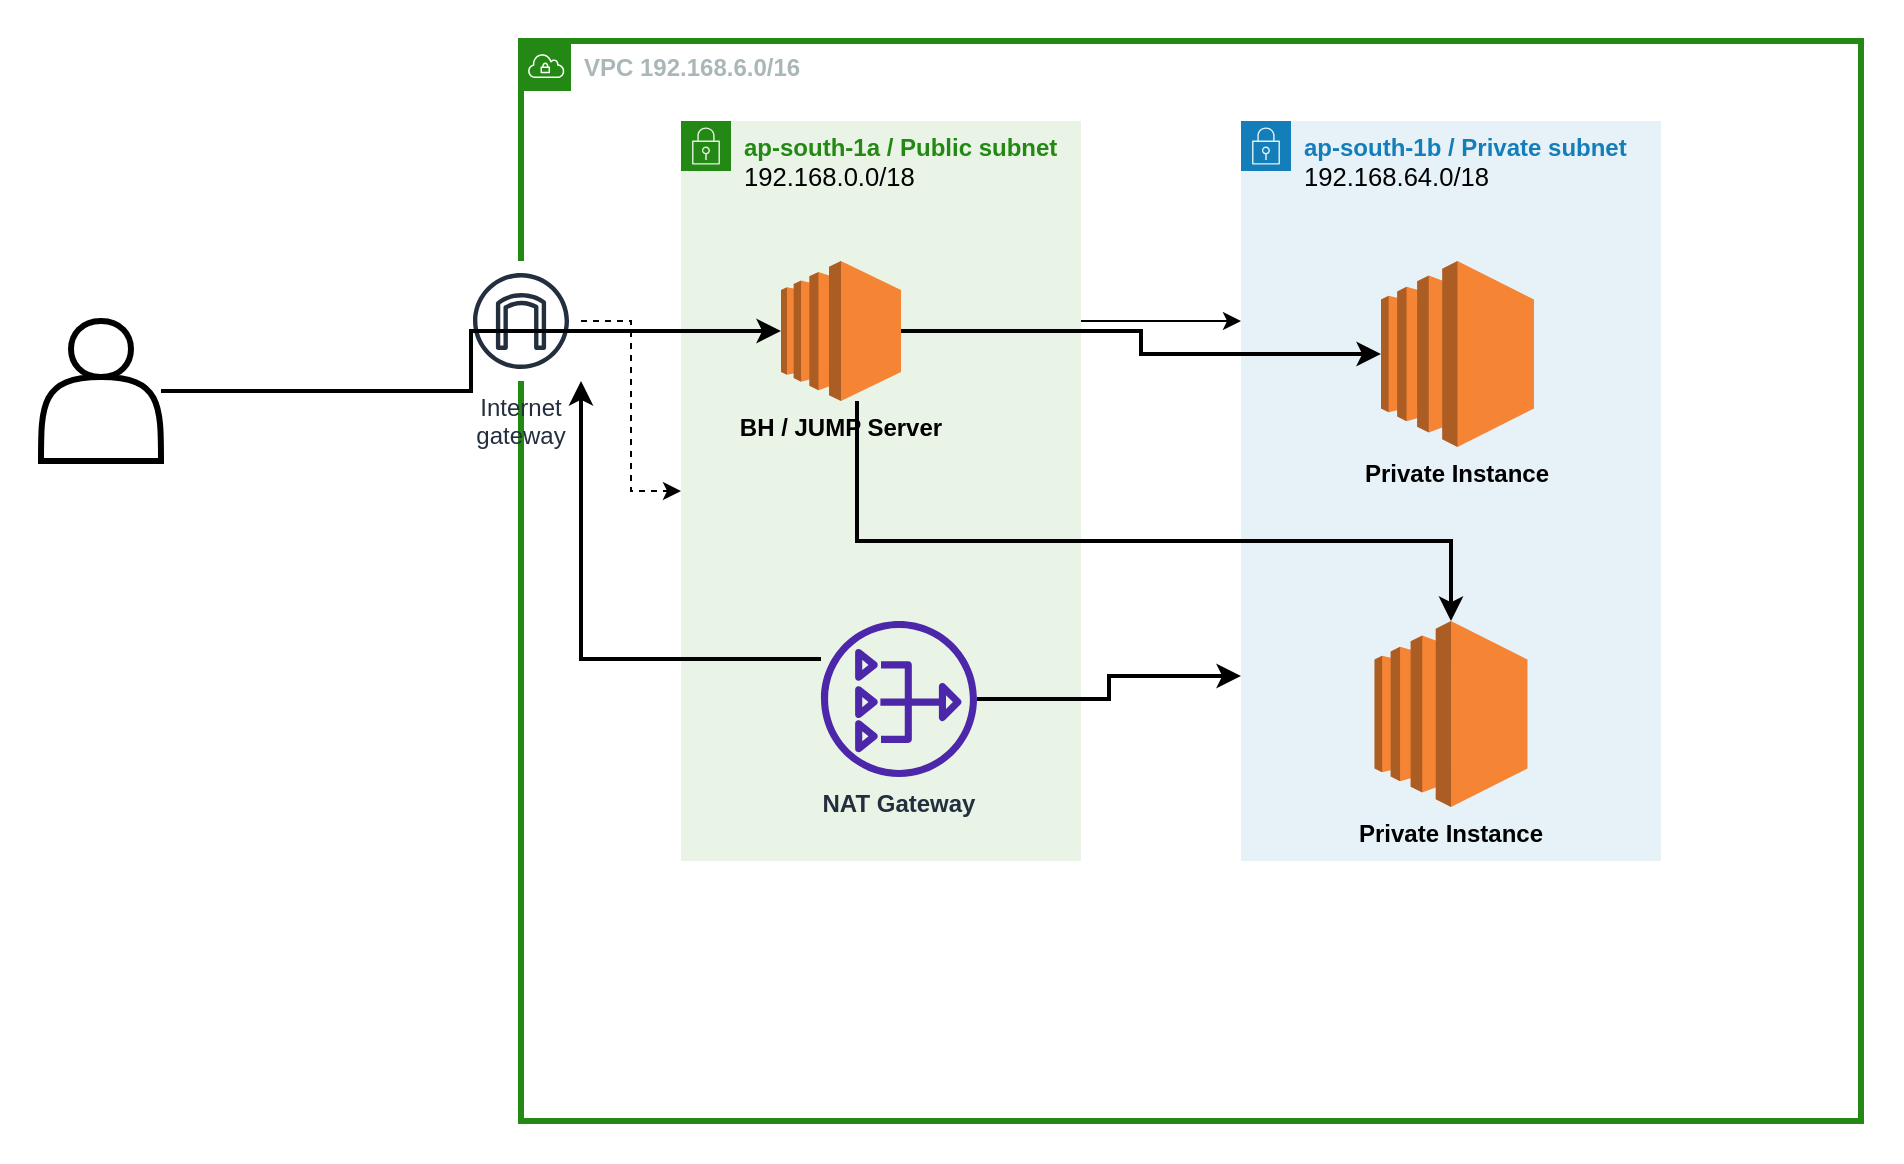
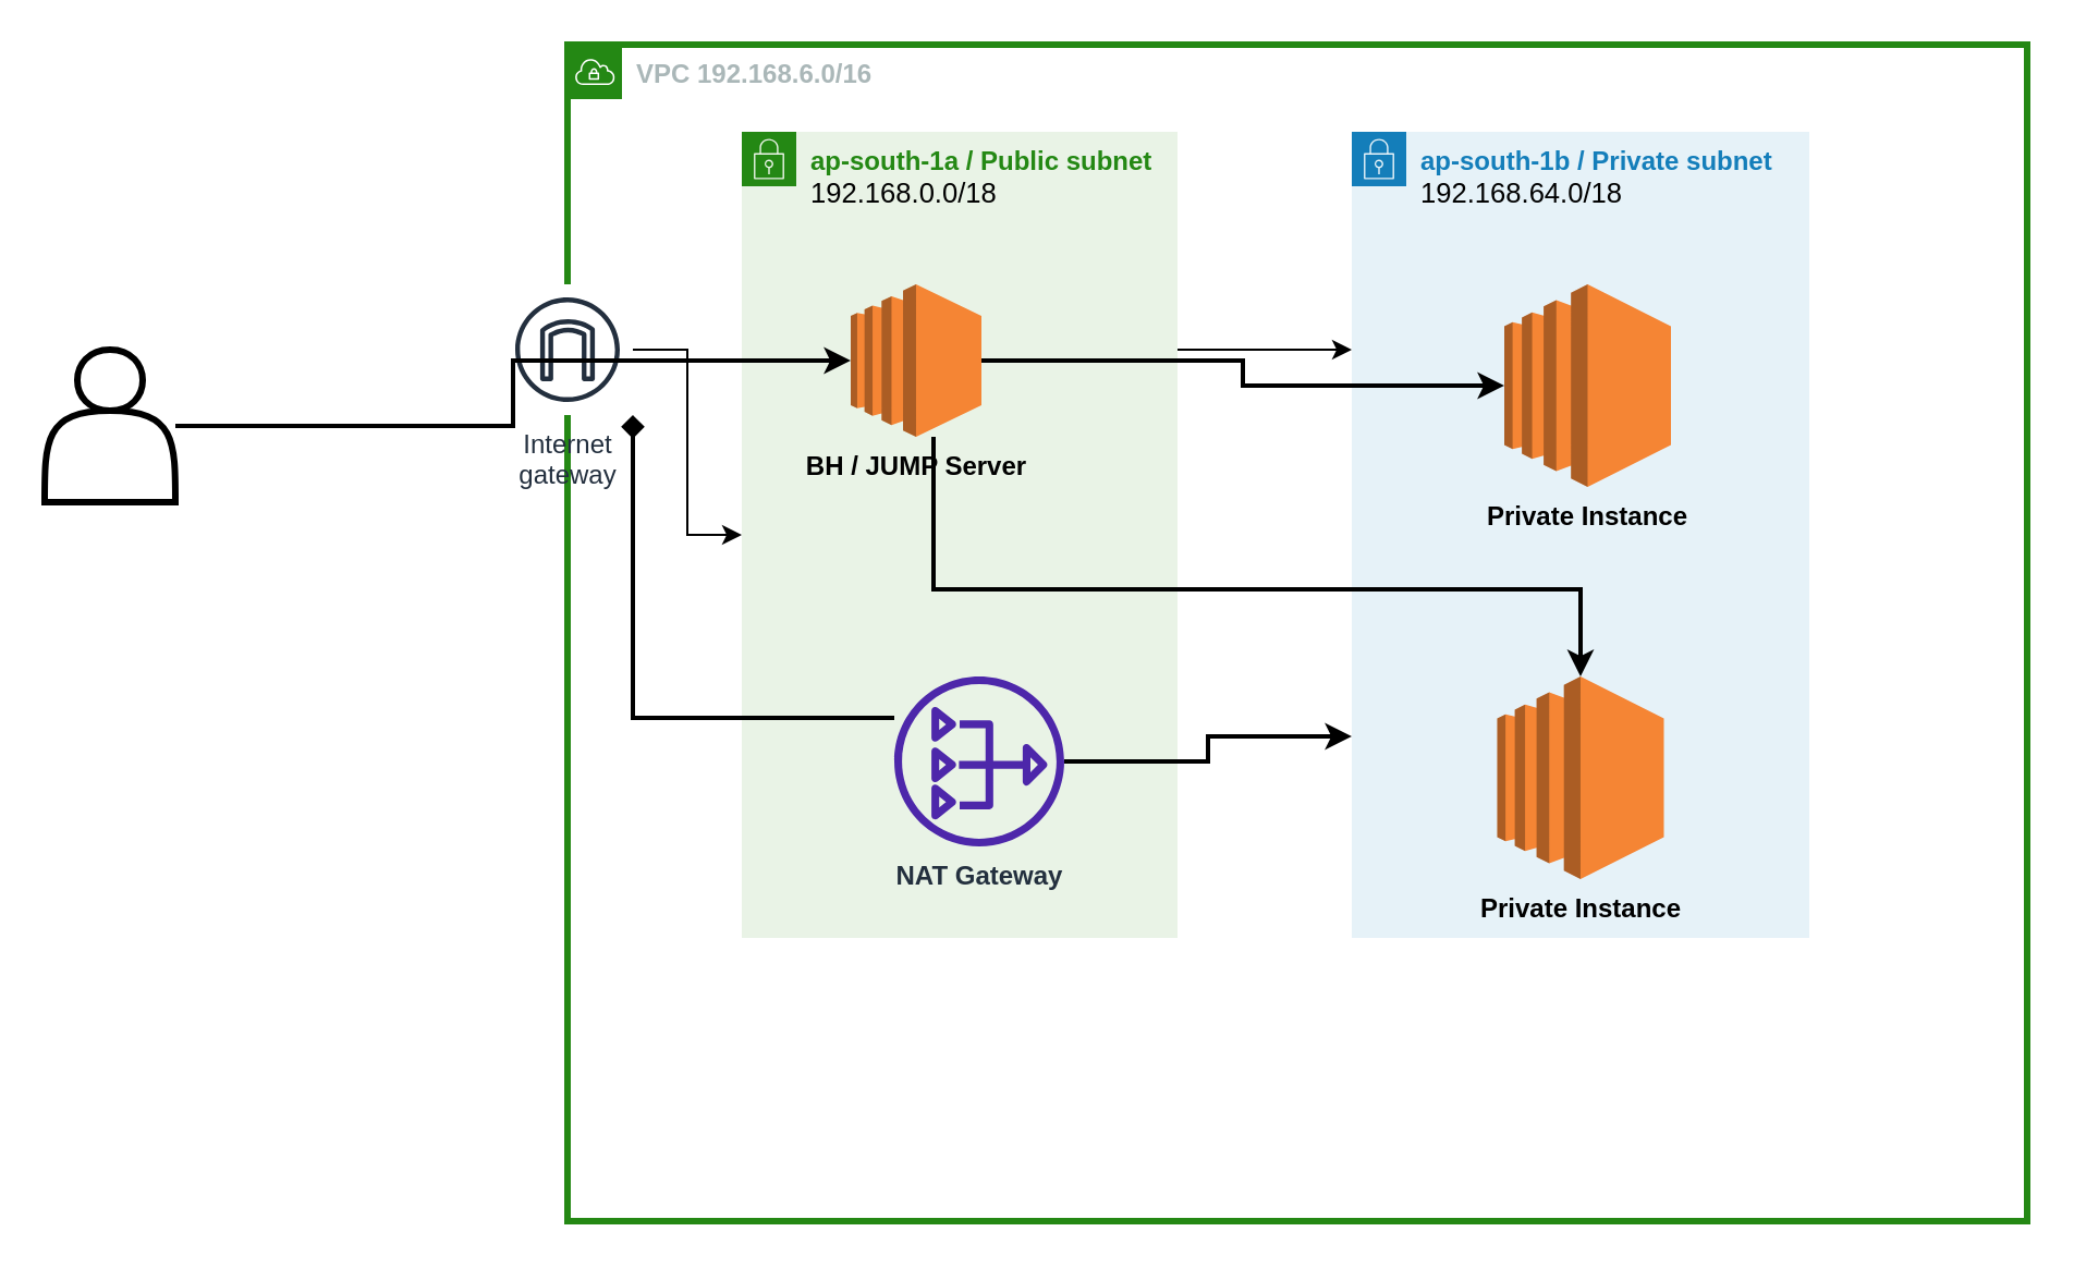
- <mxCell id="11" style="edgeStyle=orthogonalEdgeStyle;rounded=0;orthogonalLoop=1;jettySize=auto;html=1;dashed=1;" edge="1" parent="1" source="12" target="4"><mxGeometry relative="1" as="geometry" /></mxCell>
+ <mxCell id="11" style="edgeStyle=orthogonalEdgeStyle;rounded=0;orthogonalLoop=1;jettySize=auto;html=1;" edge="1" parent="1" source="12" target="4"><mxGeometry relative="1" as="geometry" /></mxCell>
- <mxCell id="15" style="edgeStyle=orthogonalEdgeStyle;rounded=0;orthogonalLoop=1;jettySize=auto;html=1;strokeWidth=2;" edge="1" parent="1" source="6" target="12"><mxGeometry relative="1" as="geometry"><Array as="points"><mxPoint x="290" y="329" /></Array></mxGeometry></mxCell>
+ <mxCell id="15" style="edgeStyle=orthogonalEdgeStyle;rounded=0;orthogonalLoop=1;jettySize=auto;html=1;strokeWidth=2;endArrow=diamond;" edge="1" parent="1" source="6" target="12"><mxGeometry relative="1" as="geometry"><Array as="points"><mxPoint x="290" y="329" /></Array></mxGeometry></mxCell>
